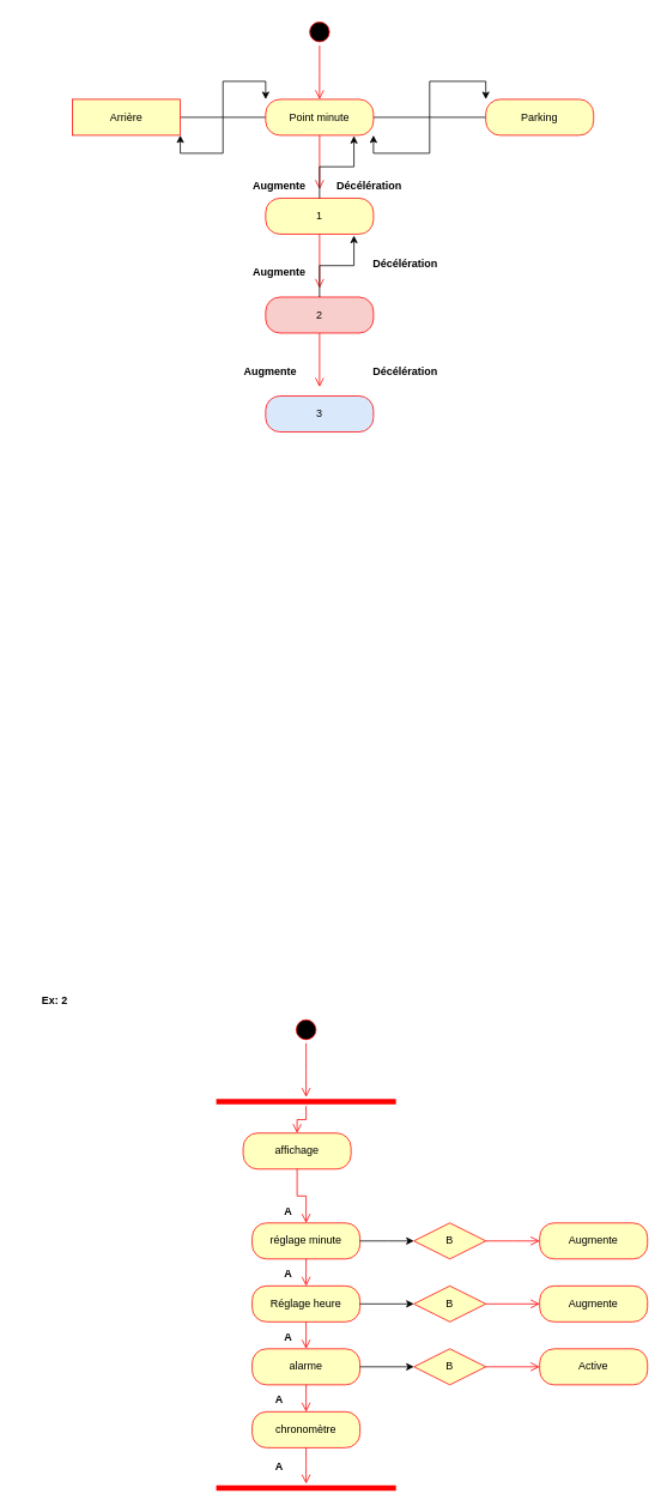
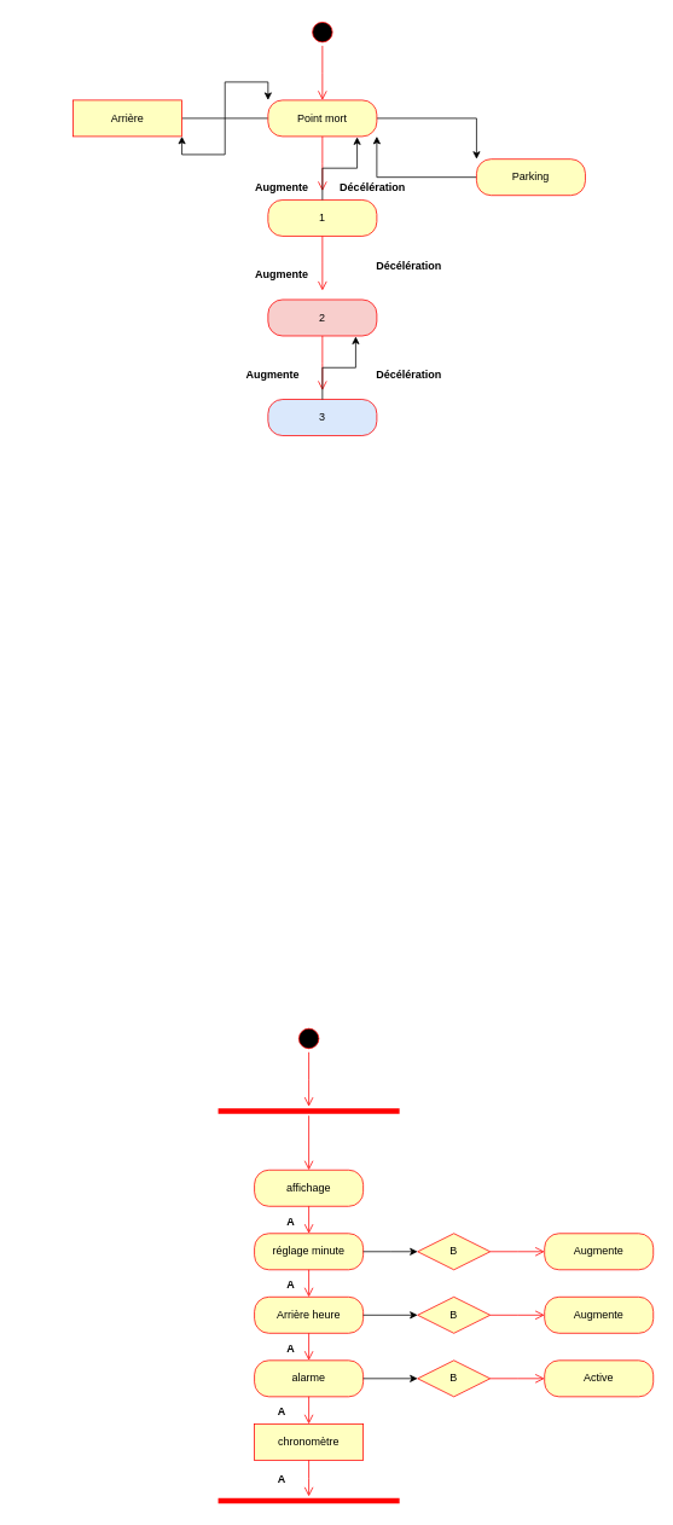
- <mxCell id="6" value="Point minute" style="rounded=1;whiteSpace=wrap;html=1;arcSize=40;fontColor=#000000;fillColor=#ffffc0;strokeColor=#ff0000;" vertex="1" parent="1"><mxGeometry x="295" y="110" width="120" height="40" as="geometry" /></mxCell>
+ <mxCell id="6" value="Point mort" style="rounded=1;whiteSpace=wrap;html=1;arcSize=40;fontColor=#000000;fillColor=#ffffc0;strokeColor=#ff0000;" vertex="1" parent="1"><mxGeometry x="295" y="110" width="120" height="40" as="geometry" /></mxCell>
- <mxCell id="9" value="Parking" style="rounded=1;whiteSpace=wrap;html=1;arcSize=40;fontColor=#000000;fillColor=#ffffc0;strokeColor=#ff0000;" vertex="1" parent="1"><mxGeometry x="540" y="110" width="120" height="40" as="geometry" /></mxCell>
+ <mxCell id="9" value="Parking" style="rounded=1;whiteSpace=wrap;html=1;arcSize=40;fontColor=#000000;fillColor=#ffffc0;strokeColor=#ff0000;" vertex="1" parent="1"><mxGeometry x="525" y="175" width="120" height="40" as="geometry" /></mxCell>
- <mxCell id="24" style="edgeStyle=orthogonalEdgeStyle;rounded=0;orthogonalLoop=1;jettySize=auto;html=1;entryX=0.819;entryY=1.037;entryDx=0;entryDy=0;entryPerimeter=0;" edge="1" parent="1" source="20" target="18"><mxGeometry relative="1" as="geometry" /></mxCell>
+ <mxCell id="25" style="edgeStyle=orthogonalEdgeStyle;rounded=0;orthogonalLoop=1;jettySize=auto;html=1;entryX=0.806;entryY=1.017;entryDx=0;entryDy=0;entryPerimeter=0;" edge="1" parent="1" source="22" target="20"><mxGeometry relative="1" as="geometry" /></mxCell>
- <mxCell id="58" value="Ex: 2" style="text;align=center;fontStyle=1;verticalAlign=middle;spacingLeft=3;spacingRight=3;strokeColor=none;rotatable=0;points=[[0,0.5],[1,0.5]];portConstraint=eastwest;html=1;" vertex="1" parent="1"><mxGeometry x="20" y="1100" width="80" height="26" as="geometry" /></mxCell>
- <mxCell id="14" value="affichage" style="rounded=1;whiteSpace=wrap;html=1;arcSize=40;fontColor=#000000;fillColor=#ffffc0;strokeColor=#ff0000;" vertex="1" parent="1"><mxGeometry x="270" y="1260" width="120" height="40" as="geometry" /></mxCell>
+ <mxCell id="14" value="affichage" style="rounded=1;whiteSpace=wrap;html=1;arcSize=40;fontColor=#000000;fillColor=#ffffc0;strokeColor=#ff0000;" vertex="1" parent="1"><mxGeometry x="280" y="1290" width="120" height="40" as="geometry" /></mxCell>
- <mxCell id="39" value="Réglage heure" style="rounded=1;whiteSpace=wrap;html=1;arcSize=40;fontColor=#000000;fillColor=#ffffc0;strokeColor=#ff0000;" vertex="1" parent="1"><mxGeometry x="280" y="1430" width="120" height="40" as="geometry" /></mxCell>
+ <mxCell id="39" value="Arrière heure" style="rounded=1;whiteSpace=wrap;html=1;arcSize=40;fontColor=#000000;fillColor=#ffffc0;strokeColor=#ff0000;" vertex="1" parent="1"><mxGeometry x="280" y="1430" width="120" height="40" as="geometry" /></mxCell>
- <mxCell id="36" value="chronomètre" style="rounded=1;whiteSpace=wrap;html=1;arcSize=40;fontColor=#000000;fillColor=#ffffc0;strokeColor=#ff0000;" vertex="1" parent="1"><mxGeometry x="280" y="1570" width="120" height="40" as="geometry" /></mxCell>
+ <mxCell id="36" value="chronomètre" style="whiteSpace=wrap;html=1;arcSize=40;fontColor=#000000;fillColor=#ffffc0;strokeColor=#ff0000;rounded=0;" vertex="1" parent="1"><mxGeometry x="280" y="1570" width="120" height="40" as="geometry" /></mxCell>
